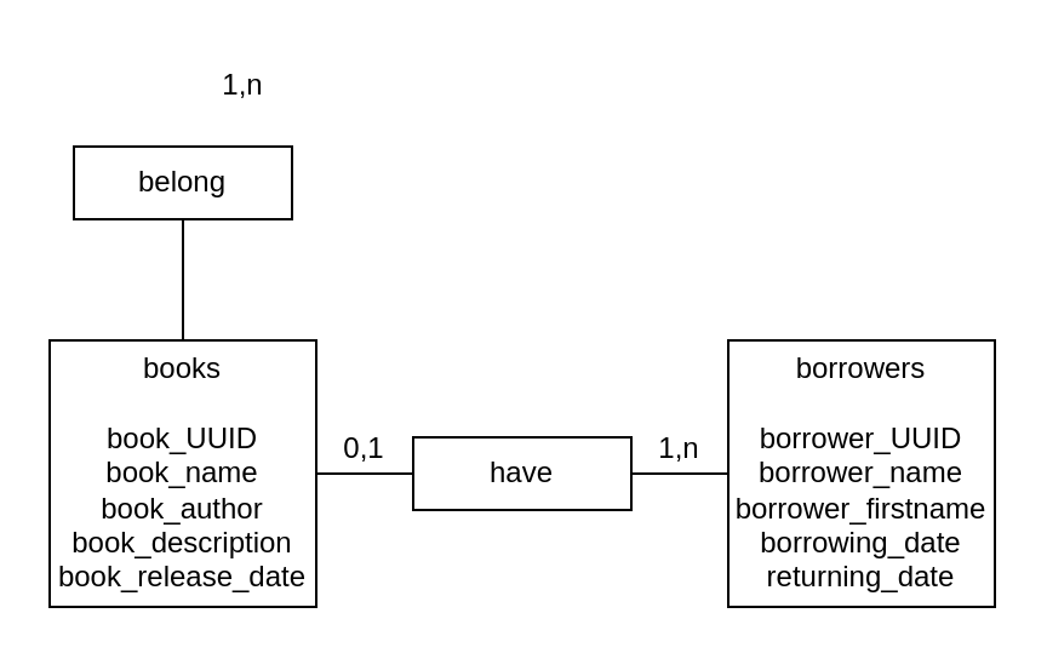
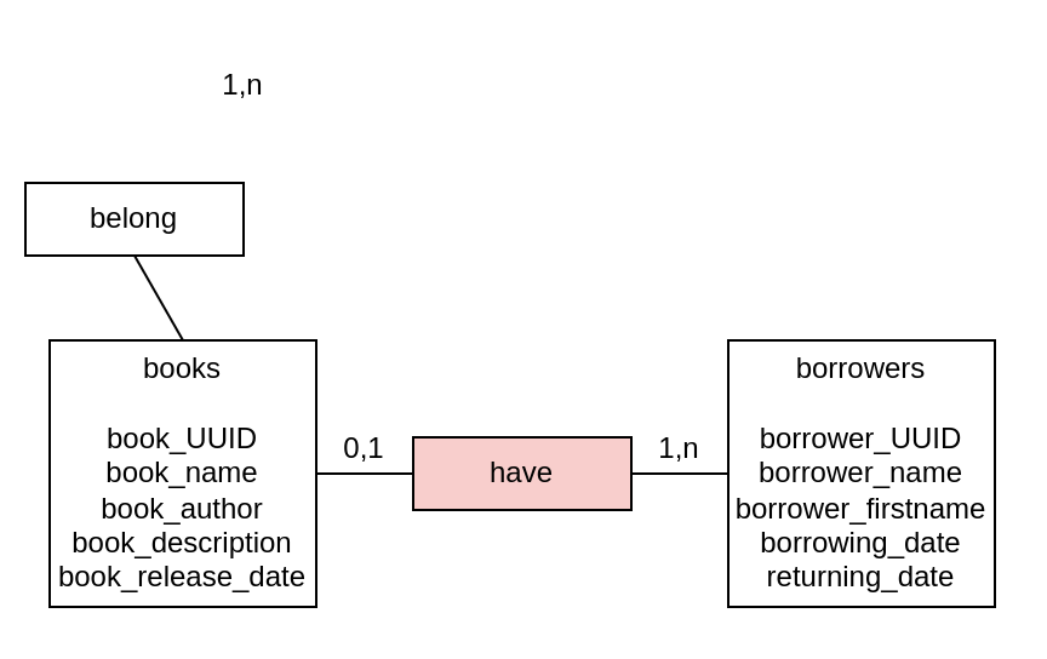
- <mxCell id="4" value="belong" style="rounded=0;whiteSpace=wrap;html=1;" vertex="1" parent="1"><mxGeometry x="30" y="60" width="90" height="30" as="geometry" /></mxCell>
+ <mxCell id="4" value="belong" style="rounded=0;whiteSpace=wrap;html=1;" vertex="1" parent="1"><mxGeometry x="10" y="75" width="90" height="30" as="geometry" /></mxCell>
- <mxCell id="5" value="have" style="rounded=0;whiteSpace=wrap;html=1;" vertex="1" parent="1"><mxGeometry x="170" y="180" width="90" height="30" as="geometry" /></mxCell>
+ <mxCell id="5" value="have" style="rounded=0;whiteSpace=wrap;html=1;fillColor=#f8cecc;" vertex="1" parent="1"><mxGeometry x="170" y="180" width="90" height="30" as="geometry" /></mxCell>
